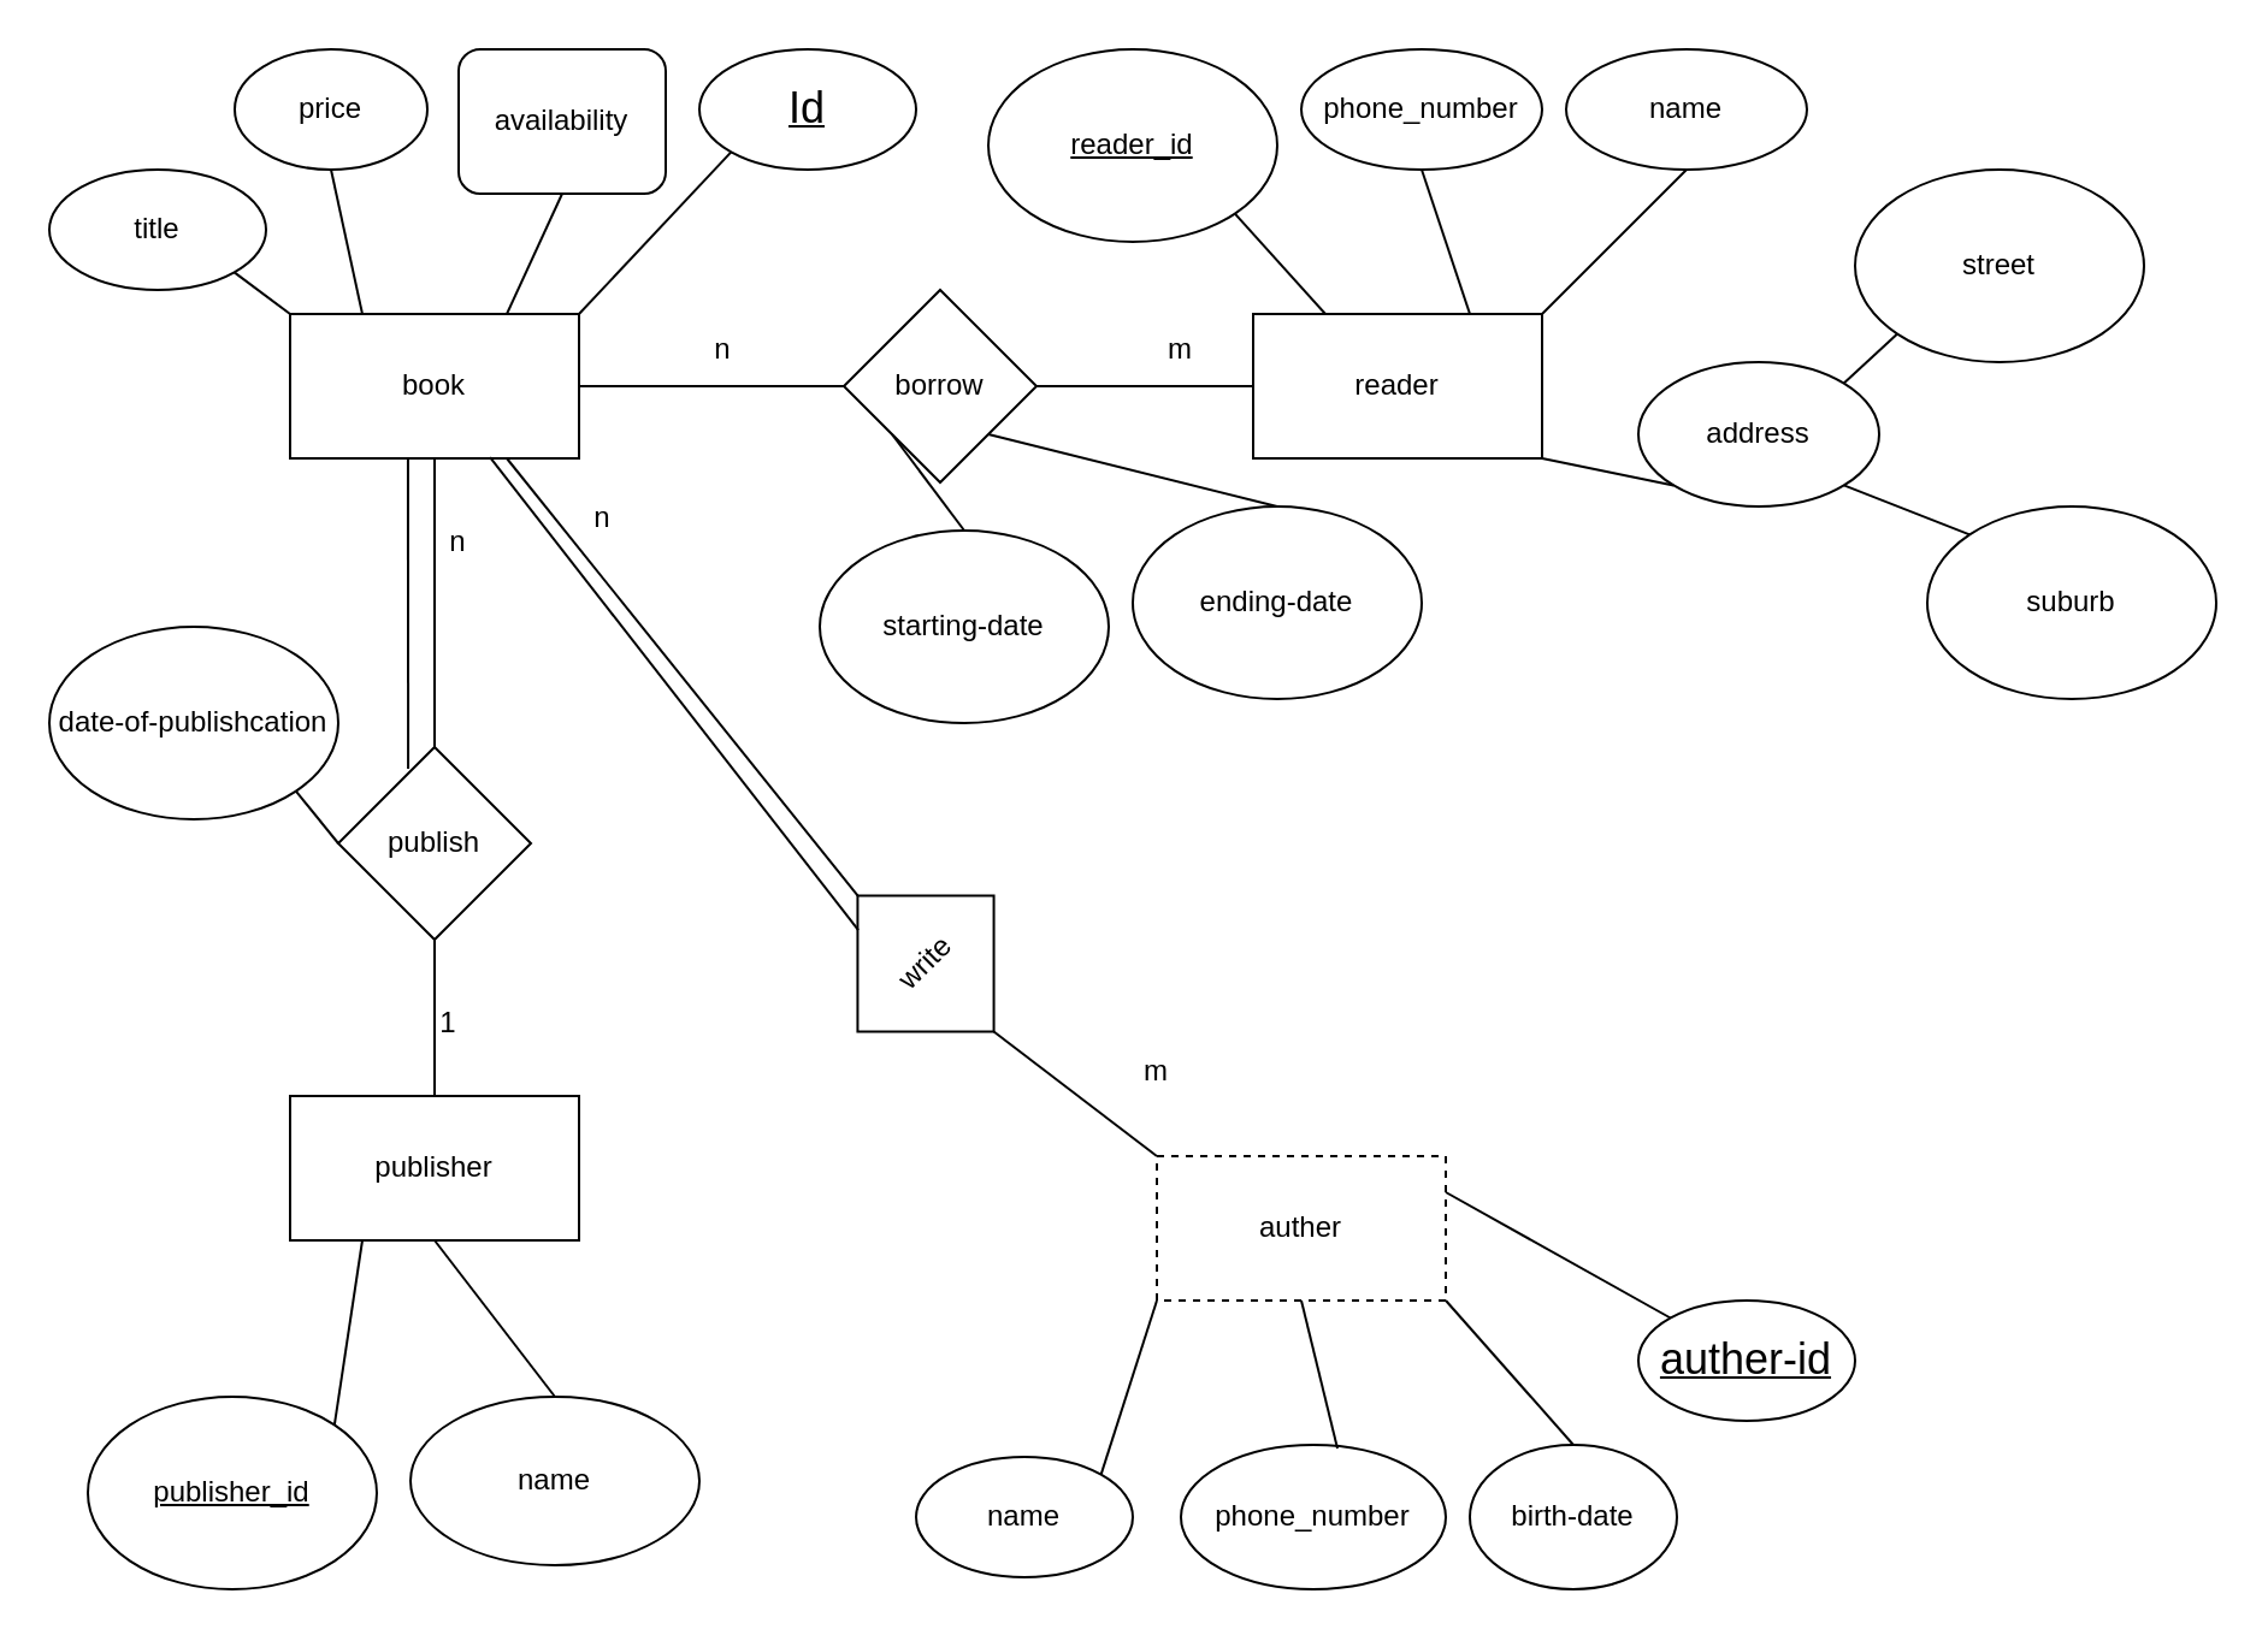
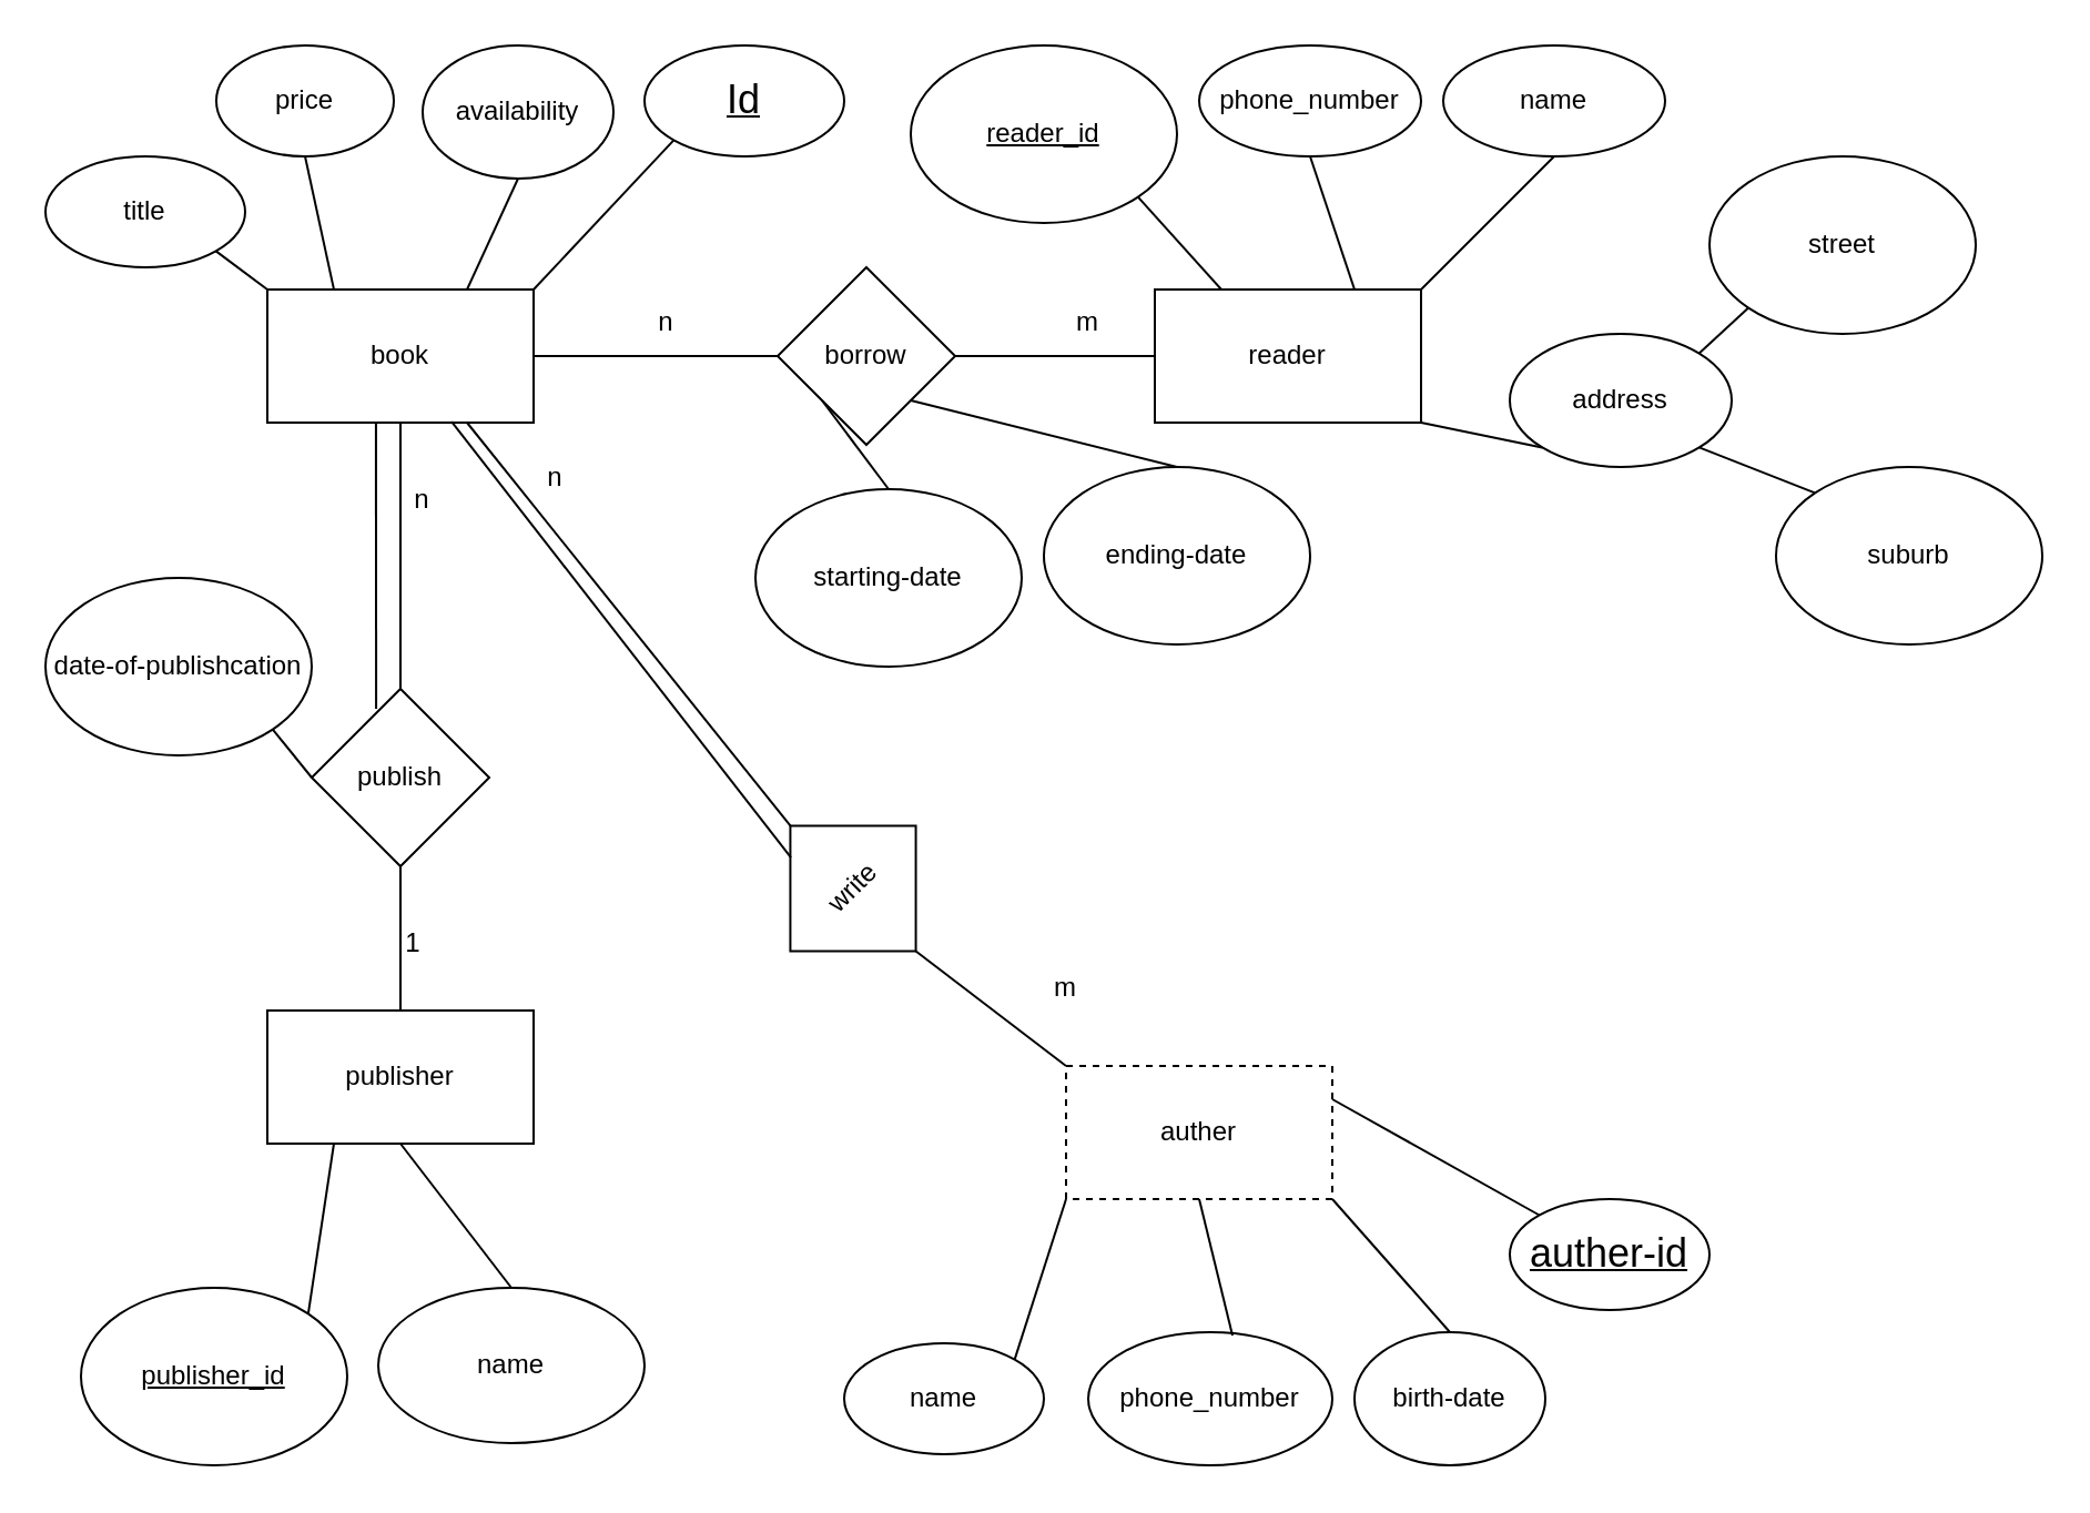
- <mxCell id="5" value="availability" style="whiteSpace=wrap;html=1;rounded=1;" parent="1" vertex="1"><mxGeometry x="190" y="20" width="86" height="60" as="geometry" /></mxCell>
+ <mxCell id="5" value="availability" style="ellipse;whiteSpace=wrap;html=1;" parent="1" vertex="1"><mxGeometry x="190" y="20" width="86" height="60" as="geometry" /></mxCell>
